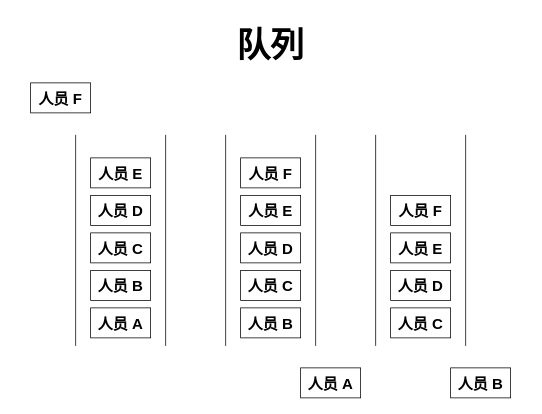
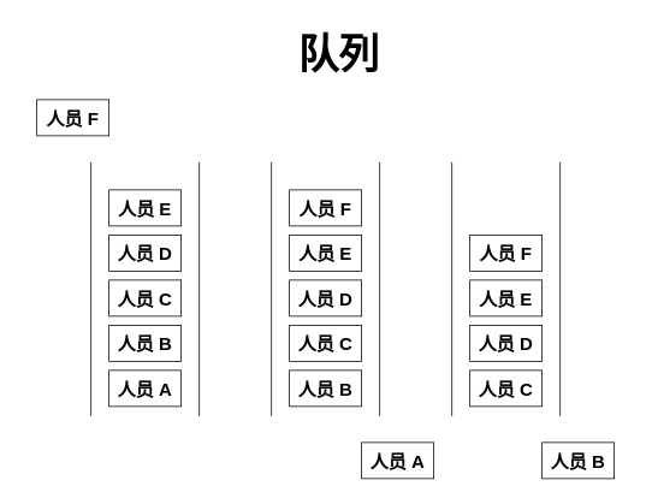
- <mxCell id="22" value="队列" style="text;html=1;strokeColor=none;fillColor=none;align=center;verticalAlign=middle;whiteSpace=wrap;rounded=0;fontSize=45;fontStyle=1" vertex="1" parent="1"><mxGeometry x="20" y="20" width="680" height="80" as="geometry" /></mxCell>
+ <mxCell id="22" value="队列" style="text;html=1;strokeColor=none;fillColor=none;align=center;verticalAlign=middle;whiteSpace=wrap;rounded=0;fontSize=45;fontStyle=1" vertex="1" parent="1"><mxGeometry x="35" y="20" width="680" height="80" as="geometry" /></mxCell>
